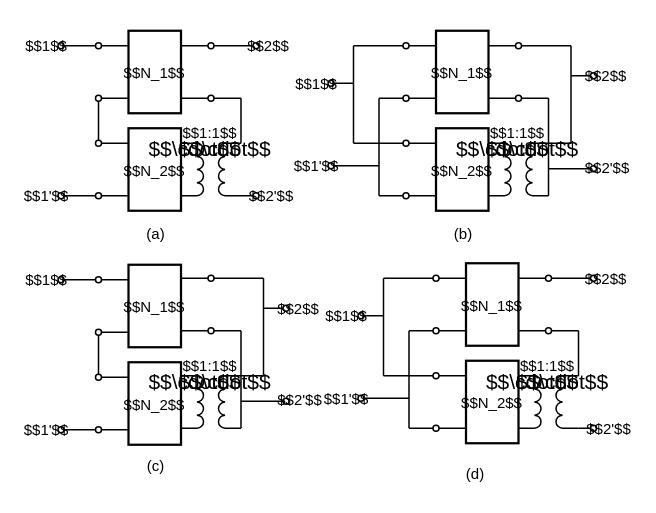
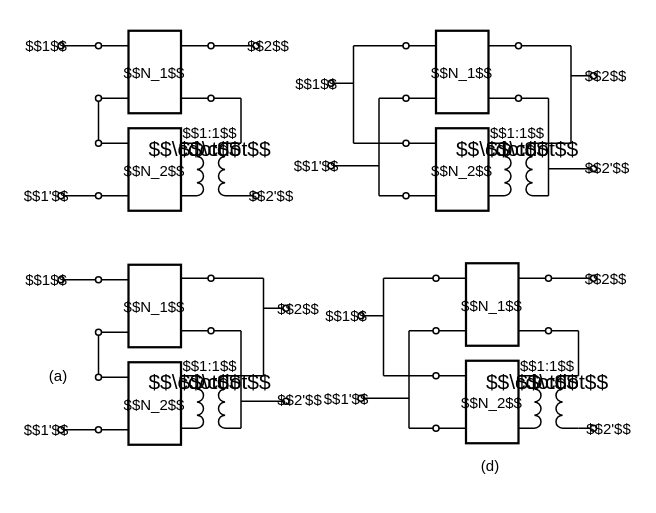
- <mxCell id="114" value="(a)" style="text;html=1;align=center;verticalAlign=middle;resizable=0;points=[];autosize=1;strokeColor=none;fillColor=none;fontSize=10;" vertex="1" parent="1"><mxGeometry x="90" y="145" width="25" height="20" as="geometry" /></mxCell>
+ <mxCell id="114" value="(a)" style="text;html=1;align=center;verticalAlign=middle;resizable=0;points=[];autosize=1;strokeColor=none;fillColor=none;fontSize=10;" vertex="1" parent="1"><mxGeometry x="25" y="240" width="25" height="20" as="geometry" /></mxCell>
- <mxCell id="115" value="(b)" style="text;html=1;align=center;verticalAlign=middle;resizable=0;points=[];autosize=1;strokeColor=none;fillColor=none;fontSize=10;" vertex="1" parent="1"><mxGeometry x="295" y="145" width="25" height="20" as="geometry" /></mxCell>
- <mxCell id="116" value="(c)" style="text;html=1;align=center;verticalAlign=middle;resizable=0;points=[];autosize=1;strokeColor=none;fillColor=none;fontSize=10;" vertex="1" parent="1"><mxGeometry x="90" y="300" width="25" height="20" as="geometry" /></mxCell>
- <mxCell id="117" value="(d)" style="text;html=1;align=center;verticalAlign=middle;resizable=0;points=[];autosize=1;strokeColor=none;fillColor=none;fontSize=10;" vertex="1" parent="1"><mxGeometry x="303" y="305" width="25" height="20" as="geometry" /></mxCell>
+ <mxCell id="117" value="(d)" style="text;html=1;align=center;verticalAlign=middle;resizable=0;points=[];autosize=1;strokeColor=none;fillColor=none;fontSize=10;" vertex="1" parent="1"><mxGeometry x="313" y="300" width="25" height="20" as="geometry" /></mxCell>
